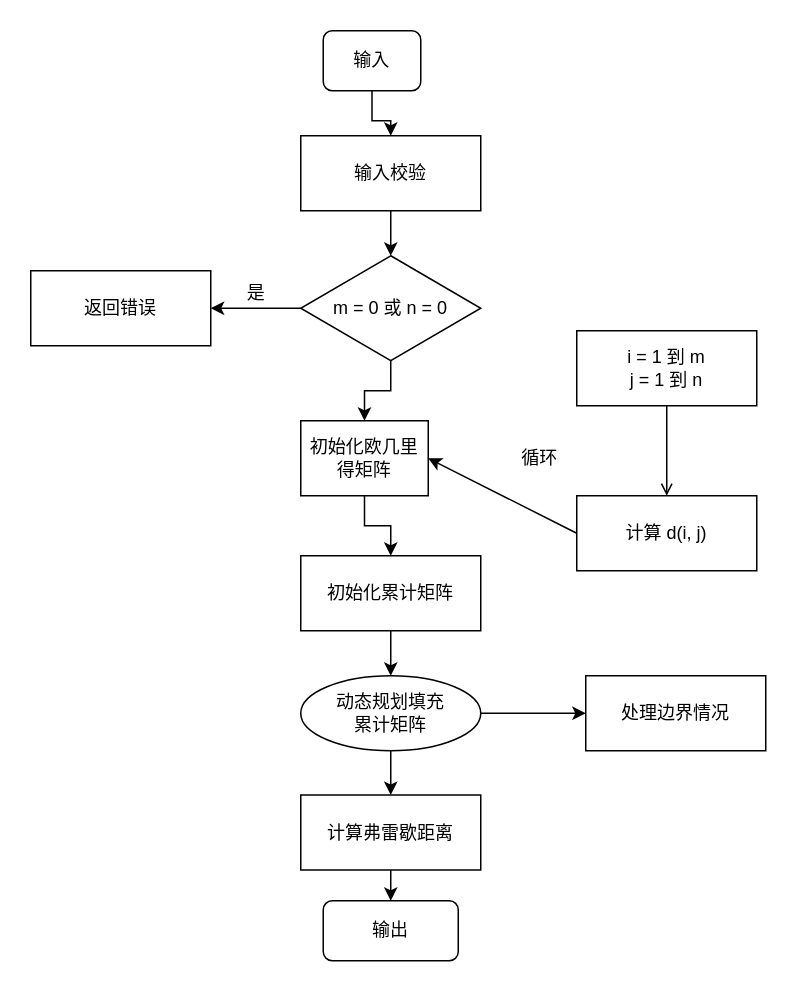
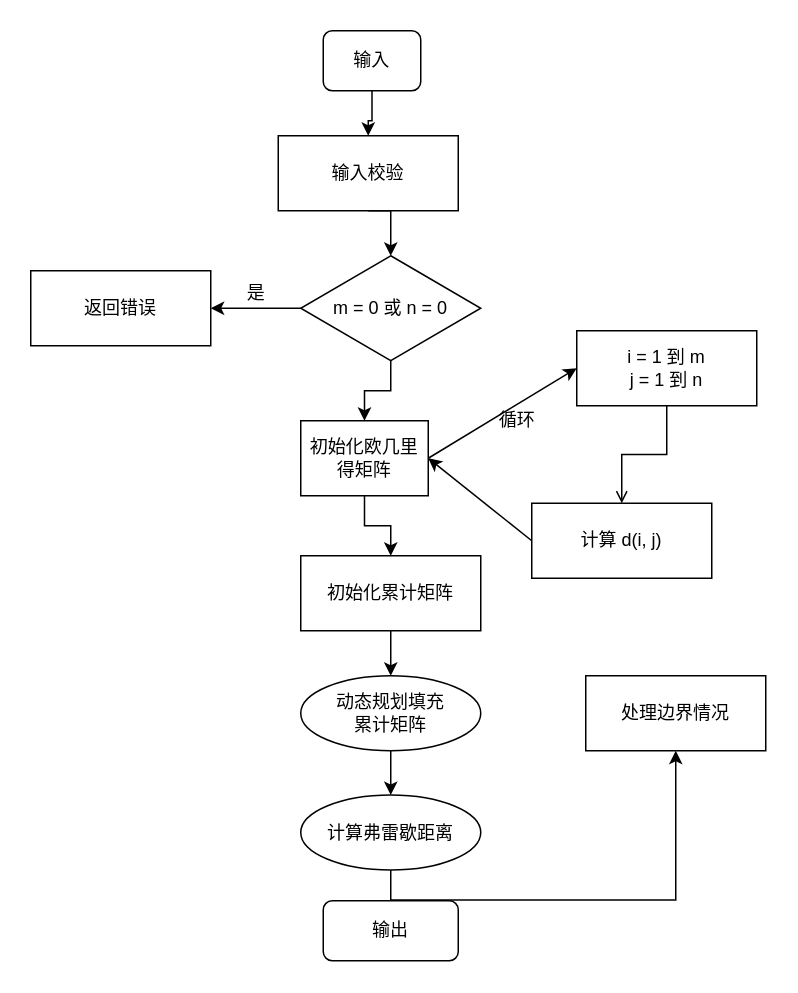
- <mxCell id="3" value="输入校验" style="rounded=0;whiteSpace=wrap;html=1;" vertex="1" parent="1"><mxGeometry x="200" y="90" width="120" height="50" as="geometry" /></mxCell>
+ <mxCell id="3" value="输入校验" style="rounded=0;whiteSpace=wrap;html=1;" vertex="1" parent="1"><mxGeometry x="185" y="90" width="120" height="50" as="geometry" /></mxCell>
+ <mxCell id="11" style="rounded=0;orthogonalLoop=1;jettySize=auto;html=1;exitX=1;exitY=0.5;exitDx=0;exitDy=0;entryX=0;entryY=0.5;entryDx=0;entryDy=0;" edge="1" parent="1" source="13" target="15"><mxGeometry relative="1" as="geometry" /></mxCell>
- <mxCell id="20" value="循环" style="text;html=1;align=center;verticalAlign=middle;resizable=0;points=[];autosize=1;strokeColor=none;fillColor=none;" vertex="1" parent="1"><mxGeometry x="334" y="290" width="50" height="30" as="geometry" /></mxCell>
+ <mxCell id="20" value="循环" style="text;html=1;align=center;verticalAlign=middle;resizable=0;points=[];autosize=1;strokeColor=none;fillColor=none;" vertex="1" parent="1"><mxGeometry x="319" y="265" width="50" height="30" as="geometry" /></mxCell>
- <mxCell id="17" value="计算 d(i, j)" style="rounded=0;whiteSpace=wrap;html=1;" vertex="1" parent="1"><mxGeometry x="384" y="330" width="120" height="50" as="geometry" /></mxCell>
+ <mxCell id="17" value="计算 d(i, j)" style="rounded=0;whiteSpace=wrap;html=1;" vertex="1" parent="1"><mxGeometry x="354" y="335" width="120" height="50" as="geometry" /></mxCell>
- <mxCell id="23" style="edgeStyle=orthogonalEdgeStyle;rounded=0;orthogonalLoop=1;jettySize=auto;html=1;exitX=1;exitY=0.5;exitDx=0;exitDy=0;entryX=0;entryY=0.5;entryDx=0;entryDy=0;" edge="1" parent="1" source="25" target="26"><mxGeometry relative="1" as="geometry" /></mxCell>
- <mxCell id="22" value="计算弗雷歇距离" style="rounded=0;whiteSpace=wrap;html=1;" vertex="1" parent="1"><mxGeometry x="200" y="529.5" width="120" height="50" as="geometry" /></mxCell>
+ <mxCell id="22" value="计算弗雷歇距离" style="ellipse;whiteSpace=wrap;html=1;" vertex="1" parent="1"><mxGeometry x="200" y="529.5" width="120" height="50" as="geometry" /></mxCell>
- <mxCell id="21" style="edgeStyle=orthogonalEdgeStyle;rounded=0;orthogonalLoop=1;jettySize=auto;html=1;exitX=0.5;exitY=1;exitDx=0;exitDy=0;entryX=0.5;entryY=0;entryDx=0;entryDy=0;" edge="1" parent="1" source="22" target="27"><mxGeometry relative="1" as="geometry" /></mxCell>
+ <mxCell id="21" style="edgeStyle=orthogonalEdgeStyle;rounded=0;orthogonalLoop=1;jettySize=auto;html=1;exitX=0.5;exitY=1;exitDx=0;exitDy=0;" edge="1" parent="1" source="22" target="26"><mxGeometry relative="1" as="geometry" /></mxCell>
